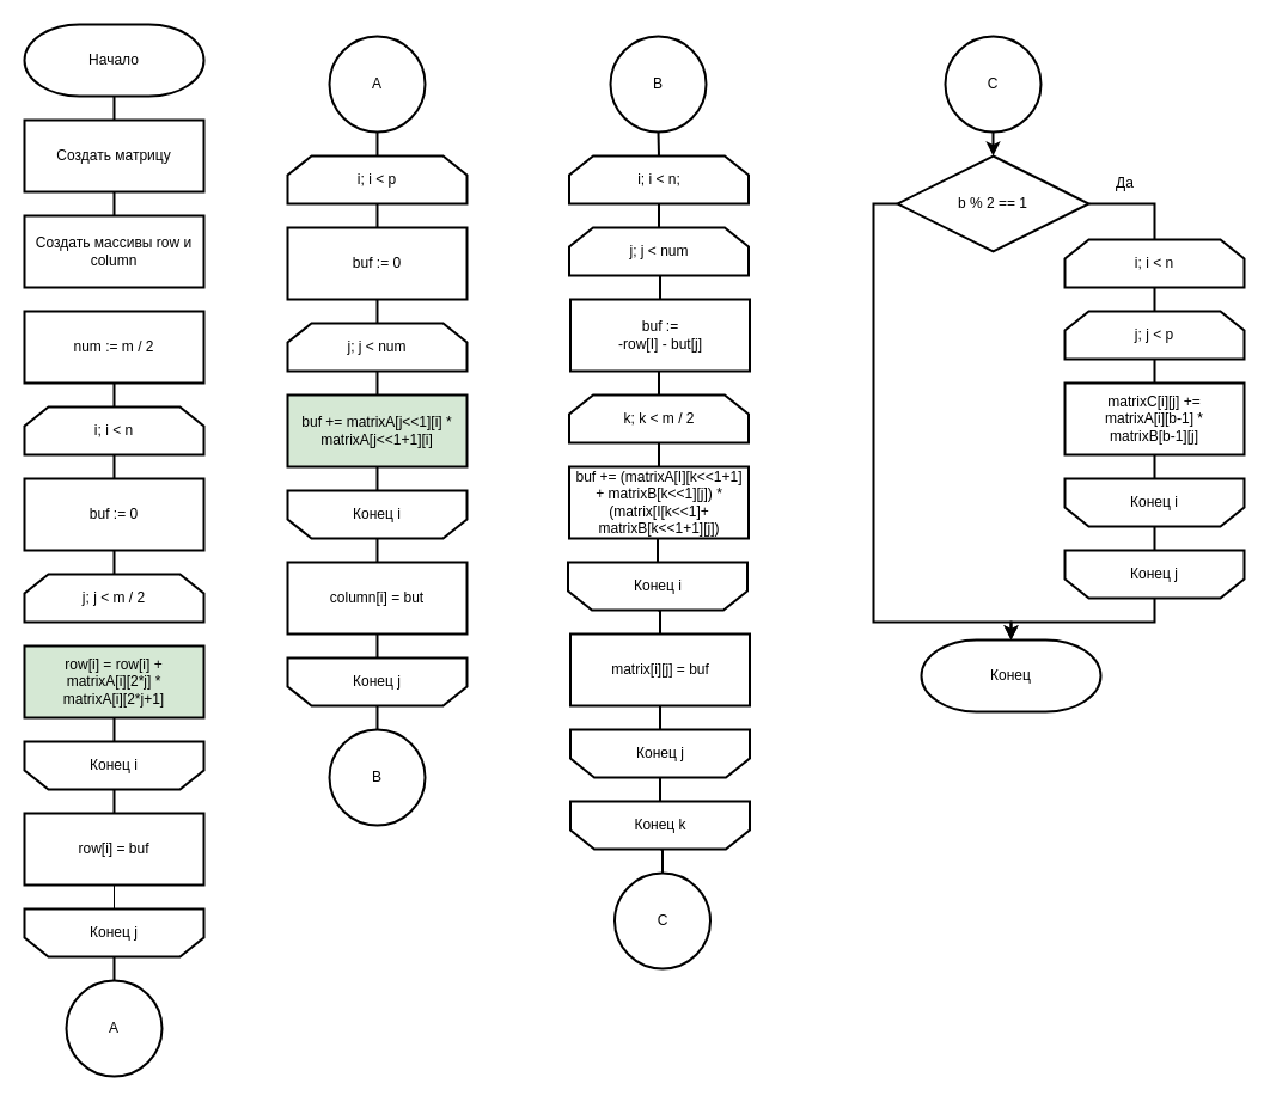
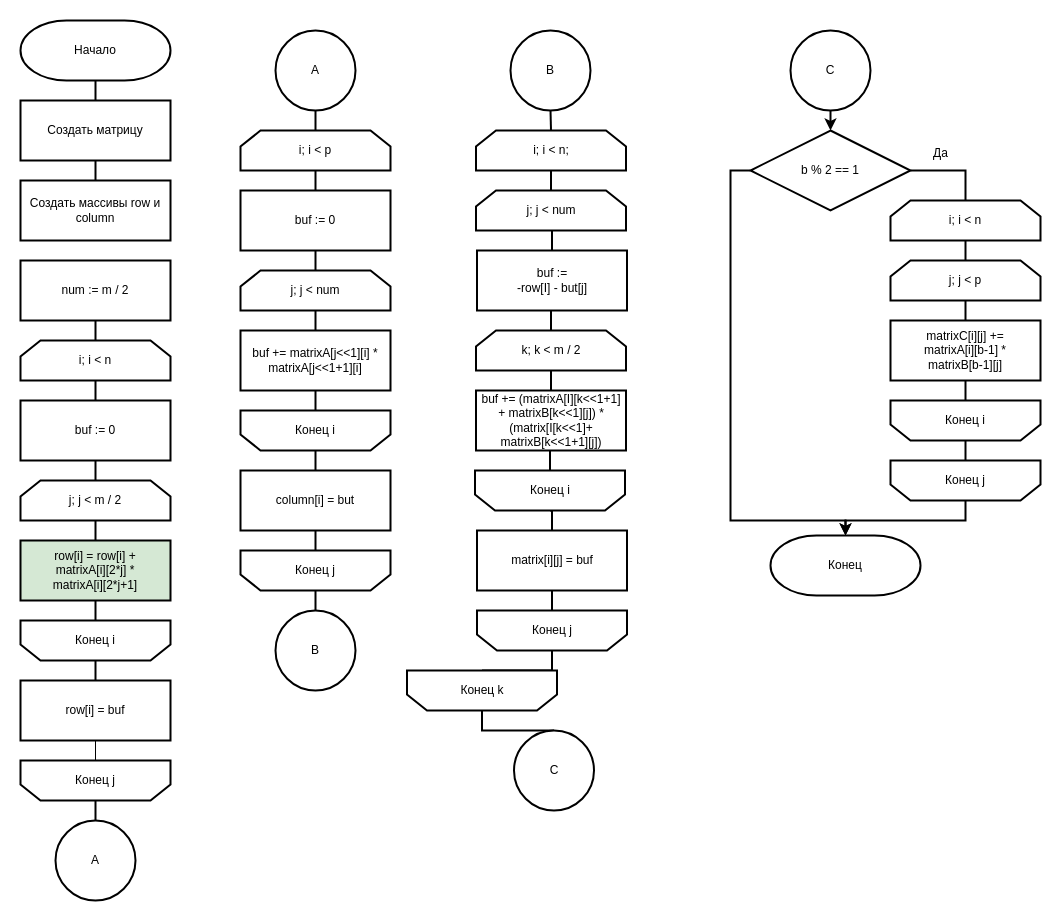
- <mxCell id="25" value="buf += matrixA[j&amp;lt;&amp;lt;1][i] *&lt;br&gt;matrixA[j&amp;lt;&amp;lt;1+1][i]" style="rounded=0;whiteSpace=wrap;html=1;strokeWidth=2;fillColor=#d5e8d4;" parent="1" vertex="1"><mxGeometry x="240" y="330" width="150" height="60" as="geometry" /></mxCell>
+ <mxCell id="25" value="buf += matrixA[j&amp;lt;&amp;lt;1][i] *&lt;br&gt;matrixA[j&amp;lt;&amp;lt;1+1][i]" style="rounded=0;whiteSpace=wrap;html=1;strokeWidth=2;" parent="1" vertex="1"><mxGeometry x="240" y="330" width="150" height="60" as="geometry" /></mxCell>
+ <mxCell id="9" style="edgeStyle=orthogonalEdgeStyle;rounded=0;orthogonalLoop=1;jettySize=auto;html=1;exitX=0.5;exitY=1;exitDx=0;exitDy=0;entryX=0.5;entryY=0;entryDx=0;entryDy=0;strokeWidth=2;endArrow=none;endFill=0;" parent="1" source="10" target="12" edge="1"><mxGeometry relative="1" as="geometry" /></mxCell>
- <mxCell id="46" value="Конец k" style="shape=loopLimit;whiteSpace=wrap;html=1;direction=west;strokeWidth=2;" parent="1" vertex="1"><mxGeometry x="476.5" y="670" width="150" height="40" as="geometry" /></mxCell>
+ <mxCell id="46" value="Конец k" style="shape=loopLimit;whiteSpace=wrap;html=1;direction=west;strokeWidth=2;" parent="1" vertex="1"><mxGeometry x="406.5" y="670" width="150" height="40" as="geometry" /></mxCell>
